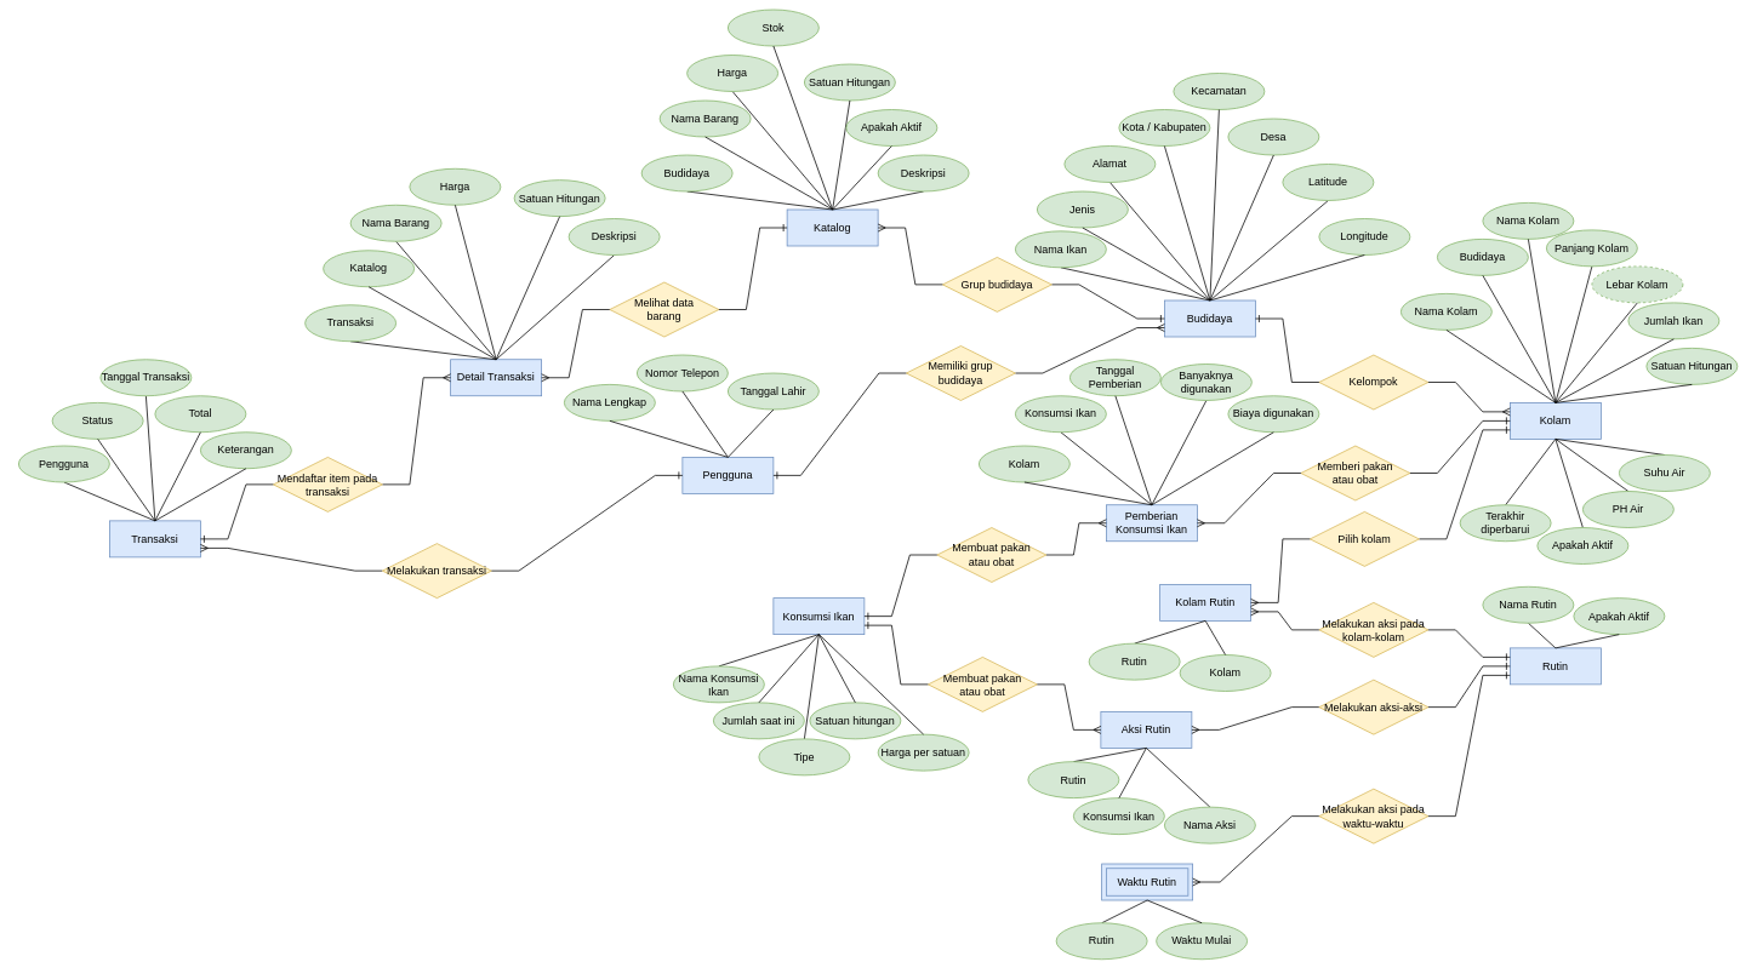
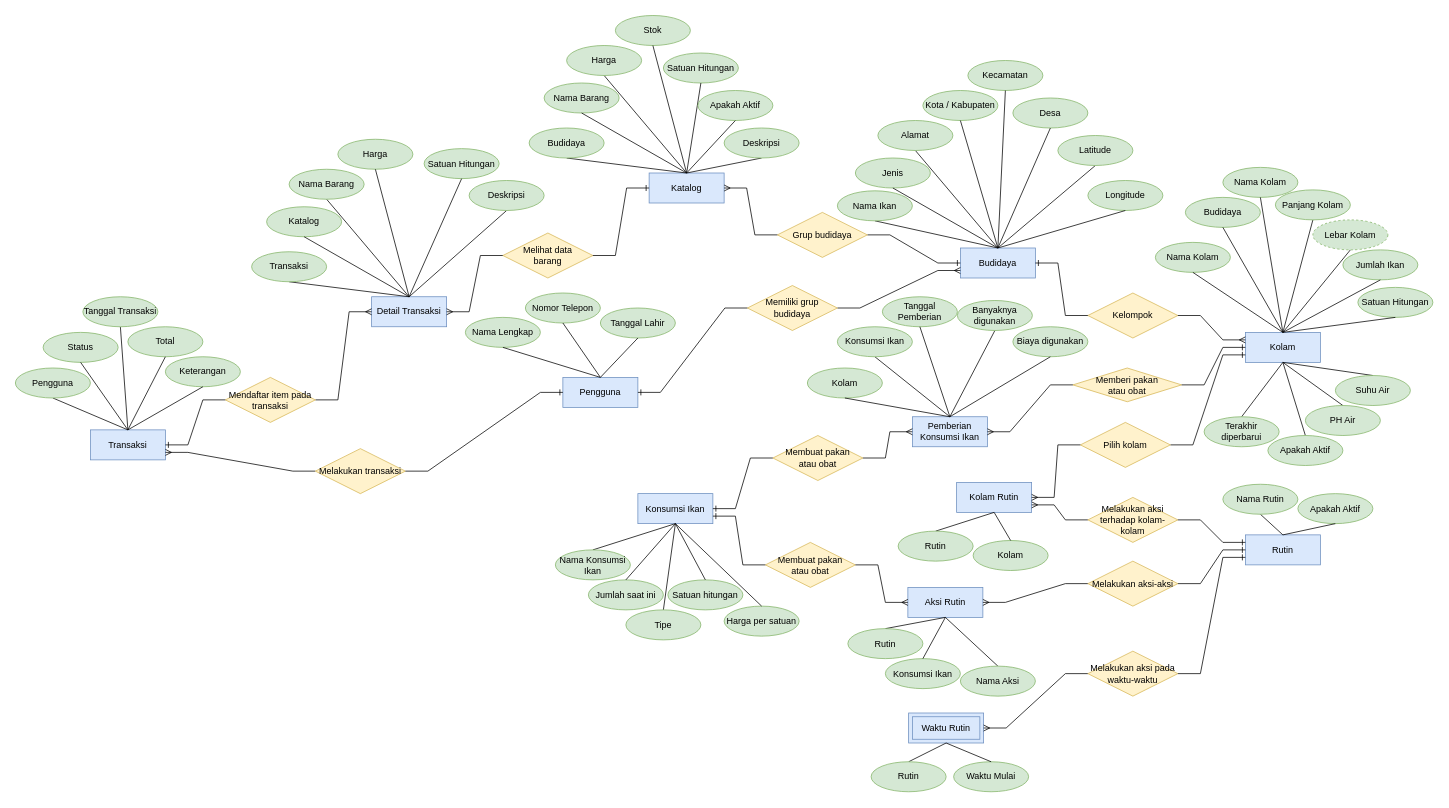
- <mxCell id="121" value="Stok" style="ellipse;whiteSpace=wrap;html=1;align=center;fillColor=#d5e8d4;strokeColor=#82b366;" vertex="1" parent="1"><mxGeometry x="800" y="10" width="100" height="40" as="geometry" /></mxCell>
+ <mxCell id="121" value="Stok" style="ellipse;whiteSpace=wrap;html=1;align=center;fillColor=#d5e8d4;strokeColor=#82b366;" vertex="1" parent="1"><mxGeometry x="820" y="20" width="100" height="40" as="geometry" /></mxCell>
- <mxCell id="75" value="Memberi pakan &lt;br&gt;atau obat" style="shape=rhombus;perimeter=rhombusPerimeter;whiteSpace=wrap;html=1;align=center;fillColor=#fff2cc;strokeColor=#d6b656;" vertex="1" parent="1"><mxGeometry x="1430" y="490" width="120" height="60" as="geometry" /></mxCell>
+ <mxCell id="75" value="Memberi pakan &lt;br&gt;atau obat" style="shape=rhombus;perimeter=rhombusPerimeter;whiteSpace=wrap;html=1;align=center;fillColor=#fff2cc;strokeColor=#d6b656;" vertex="1" parent="1"><mxGeometry x="1430" y="490" width="145" height="45" as="geometry" /></mxCell>
- <mxCell id="109" value="Melakukan aksi pada kolam-kolam" style="shape=rhombus;perimeter=rhombusPerimeter;whiteSpace=wrap;html=1;align=center;fillColor=#fff2cc;strokeColor=#d6b656;" vertex="1" parent="1"><mxGeometry x="1450" y="662.5" width="120" height="60" as="geometry" /></mxCell>
+ <mxCell id="109" value="Melakukan aksi terhadap kolam-kolam" style="shape=rhombus;perimeter=rhombusPerimeter;whiteSpace=wrap;html=1;align=center;fillColor=#fff2cc;strokeColor=#d6b656;" vertex="1" parent="1"><mxGeometry x="1450" y="662.5" width="120" height="60" as="geometry" /></mxCell>
